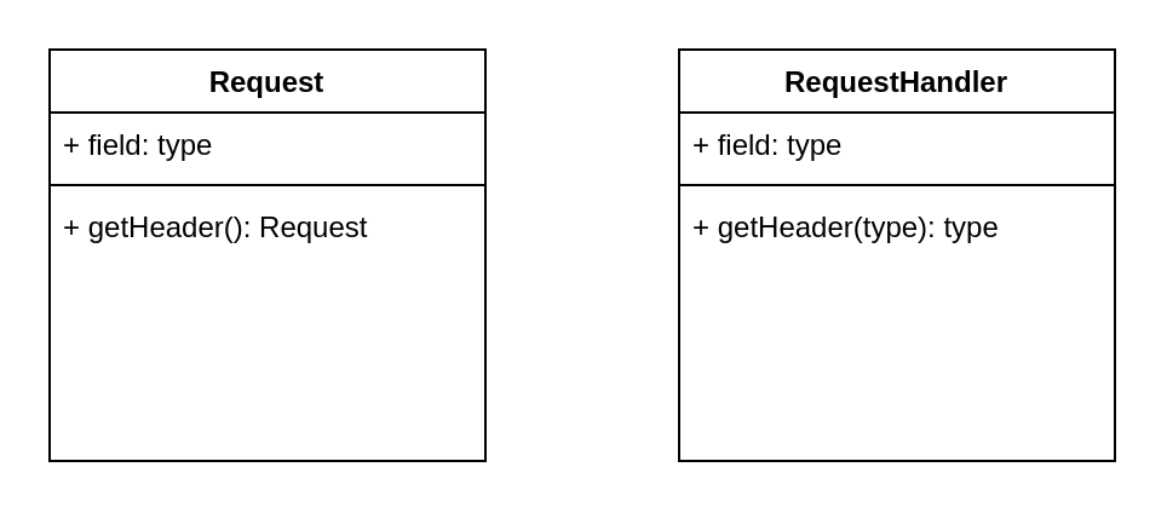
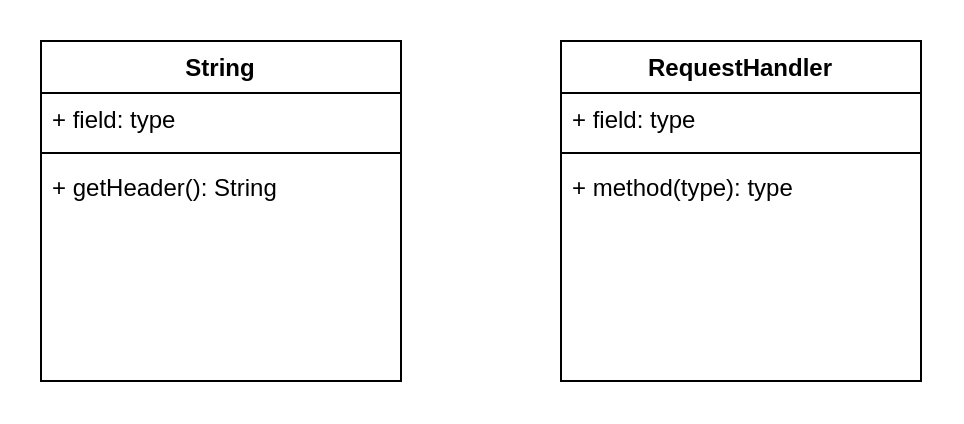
- <mxCell id="2" value="Request" style="swimlane;fontStyle=1;align=center;verticalAlign=top;childLayout=stackLayout;horizontal=1;startSize=26;horizontalStack=0;resizeParent=1;resizeParentMax=0;resizeLast=0;collapsible=1;marginBottom=0;" vertex="1" parent="1"><mxGeometry x="20" y="20" width="180" height="170" as="geometry" /></mxCell>
+ <mxCell id="2" value="String" style="swimlane;fontStyle=1;align=center;verticalAlign=top;childLayout=stackLayout;horizontal=1;startSize=26;horizontalStack=0;resizeParent=1;resizeParentMax=0;resizeLast=0;collapsible=1;marginBottom=0;" vertex="1" parent="1"><mxGeometry x="20" y="20" width="180" height="170" as="geometry" /></mxCell>
- <mxCell id="5" value="+ getHeader(): Request&#10;" style="text;strokeColor=none;fillColor=none;align=left;verticalAlign=top;spacingLeft=4;spacingRight=4;overflow=hidden;rotatable=0;points=[[0,0.5],[1,0.5]];portConstraint=eastwest;" vertex="1" parent="2"><mxGeometry y="60" width="180" height="110" as="geometry" /></mxCell>
+ <mxCell id="5" value="+ getHeader(): String&#10;" style="text;strokeColor=none;fillColor=none;align=left;verticalAlign=top;spacingLeft=4;spacingRight=4;overflow=hidden;rotatable=0;points=[[0,0.5],[1,0.5]];portConstraint=eastwest;" vertex="1" parent="2"><mxGeometry y="60" width="180" height="110" as="geometry" /></mxCell>
- <mxCell id="9" value="+ getHeader(type): type&#10;" style="text;strokeColor=none;fillColor=none;align=left;verticalAlign=top;spacingLeft=4;spacingRight=4;overflow=hidden;rotatable=0;points=[[0,0.5],[1,0.5]];portConstraint=eastwest;" vertex="1" parent="6"><mxGeometry y="60" width="180" height="110" as="geometry" /></mxCell>
+ <mxCell id="9" value="+ method(type): type&#10;" style="text;strokeColor=none;fillColor=none;align=left;verticalAlign=top;spacingLeft=4;spacingRight=4;overflow=hidden;rotatable=0;points=[[0,0.5],[1,0.5]];portConstraint=eastwest;" vertex="1" parent="6"><mxGeometry y="60" width="180" height="110" as="geometry" /></mxCell>
